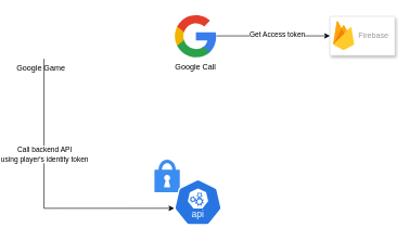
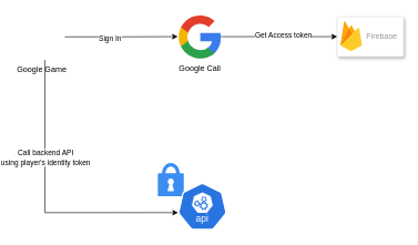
+ <mxCell id="2" style="edgeStyle=orthogonalEdgeStyle;rounded=0;orthogonalLoop=1;jettySize=auto;html=1;" edge="1" parent="1" source="4" target="9"><mxGeometry relative="1" as="geometry" /></mxCell>
+ <mxCell id="3" value="Sign In" style="edgeLabel;html=1;align=center;verticalAlign=middle;resizable=0;points=[];" vertex="1" connectable="0" parent="2"><mxGeometry x="-0.213" y="-1" relative="1" as="geometry"><mxPoint as="offset" /></mxGeometry></mxCell>
